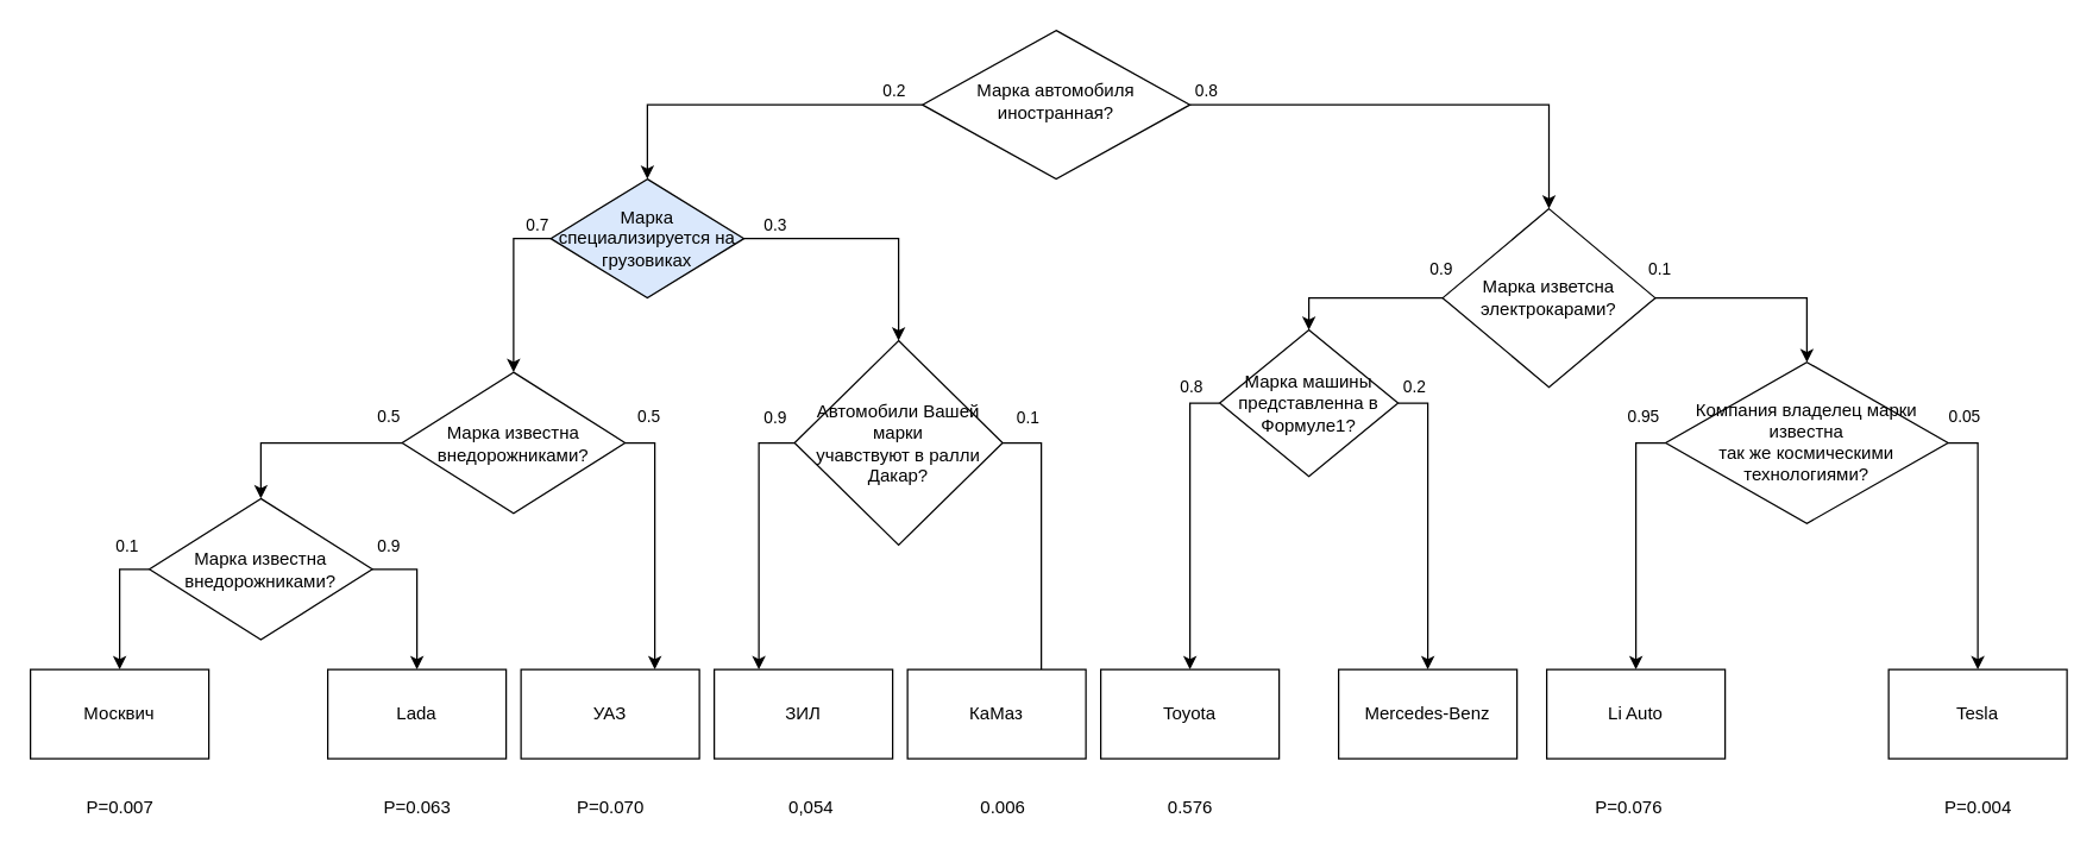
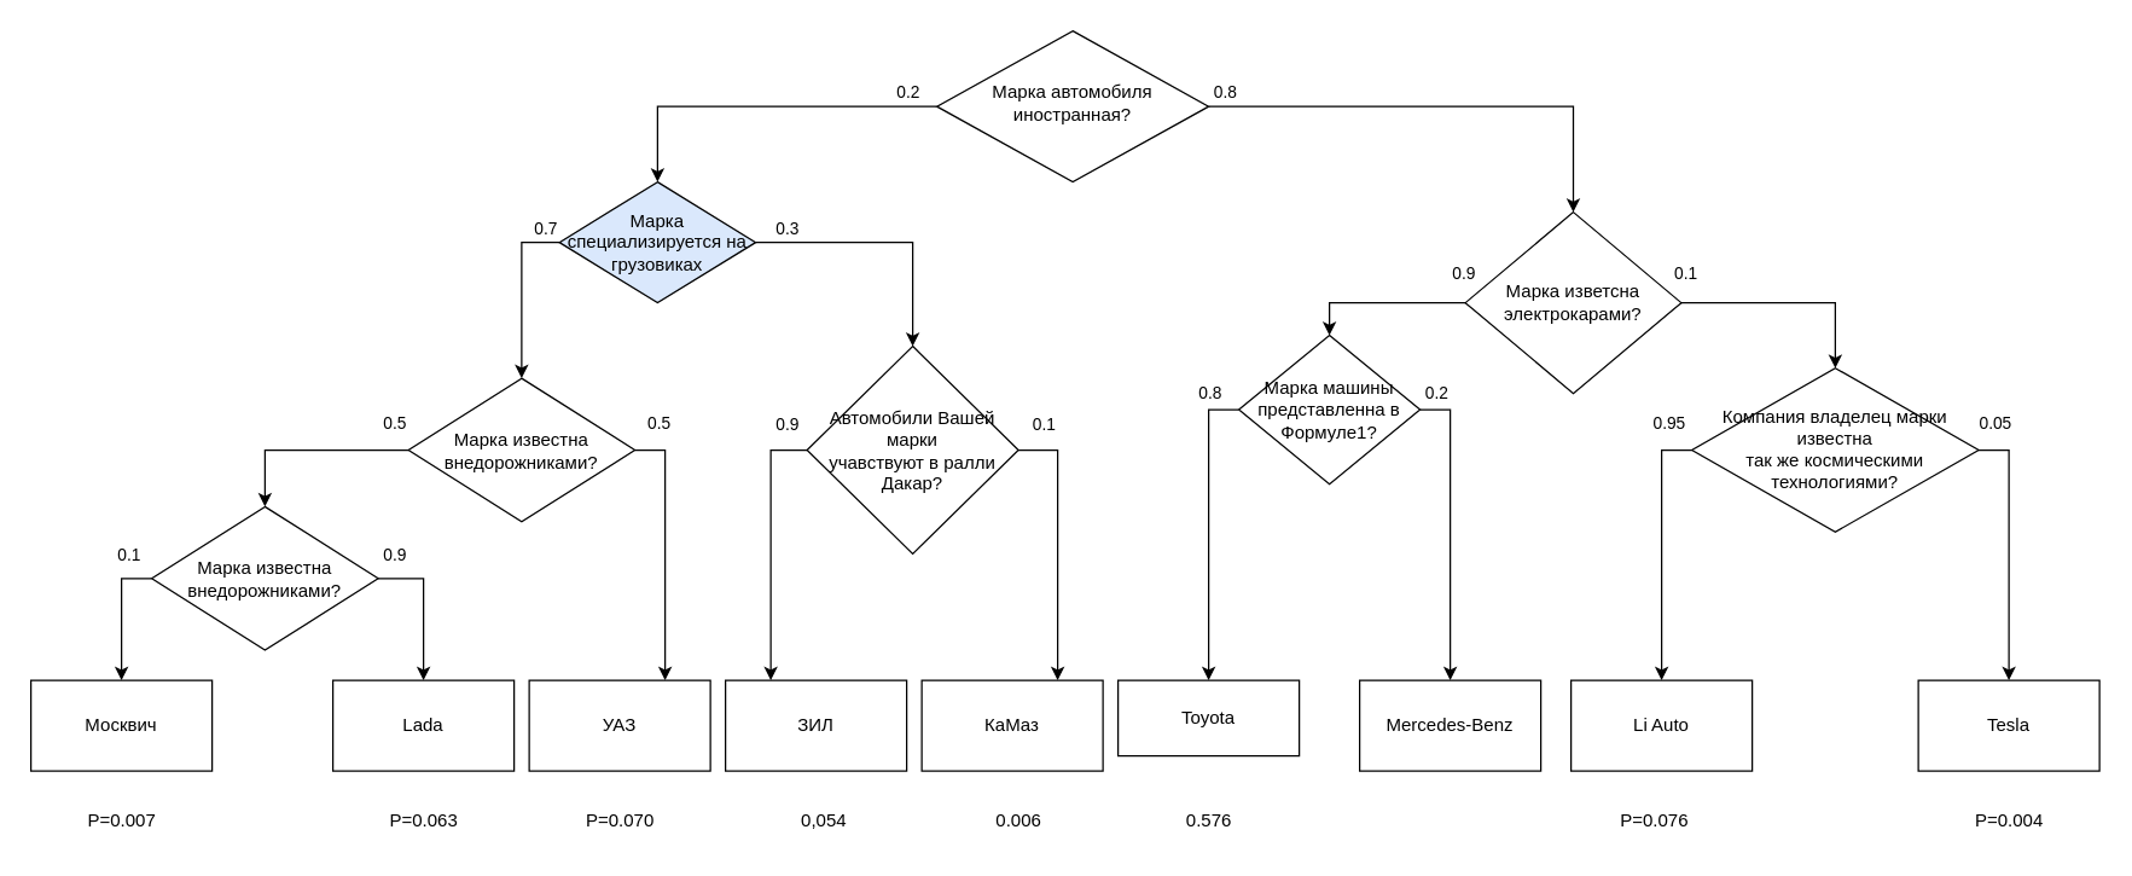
- <mxCell id="16" style="edgeStyle=orthogonalEdgeStyle;rounded=0;orthogonalLoop=1;jettySize=auto;html=1;exitX=1;exitY=0.5;exitDx=0;exitDy=0;entryX=0.75;entryY=0;entryDx=0;entryDy=0;endArrow=none;" parent="1" source="20" target="28" edge="1"><mxGeometry relative="1" as="geometry" /></mxCell>
+ <mxCell id="16" style="edgeStyle=orthogonalEdgeStyle;rounded=0;orthogonalLoop=1;jettySize=auto;html=1;exitX=1;exitY=0.5;exitDx=0;exitDy=0;entryX=0.75;entryY=0;entryDx=0;entryDy=0;" parent="1" source="20" target="28" edge="1"><mxGeometry relative="1" as="geometry" /></mxCell>
- <mxCell id="41" value="Toyota" style="rounded=0;whiteSpace=wrap;html=1;" parent="1" vertex="1"><mxGeometry x="740" y="450" width="120" height="60" as="geometry" /></mxCell>
+ <mxCell id="41" value="Toyota" style="rounded=0;whiteSpace=wrap;html=1;" parent="1" vertex="1"><mxGeometry x="740" y="450" width="120" height="50" as="geometry" /></mxCell>
